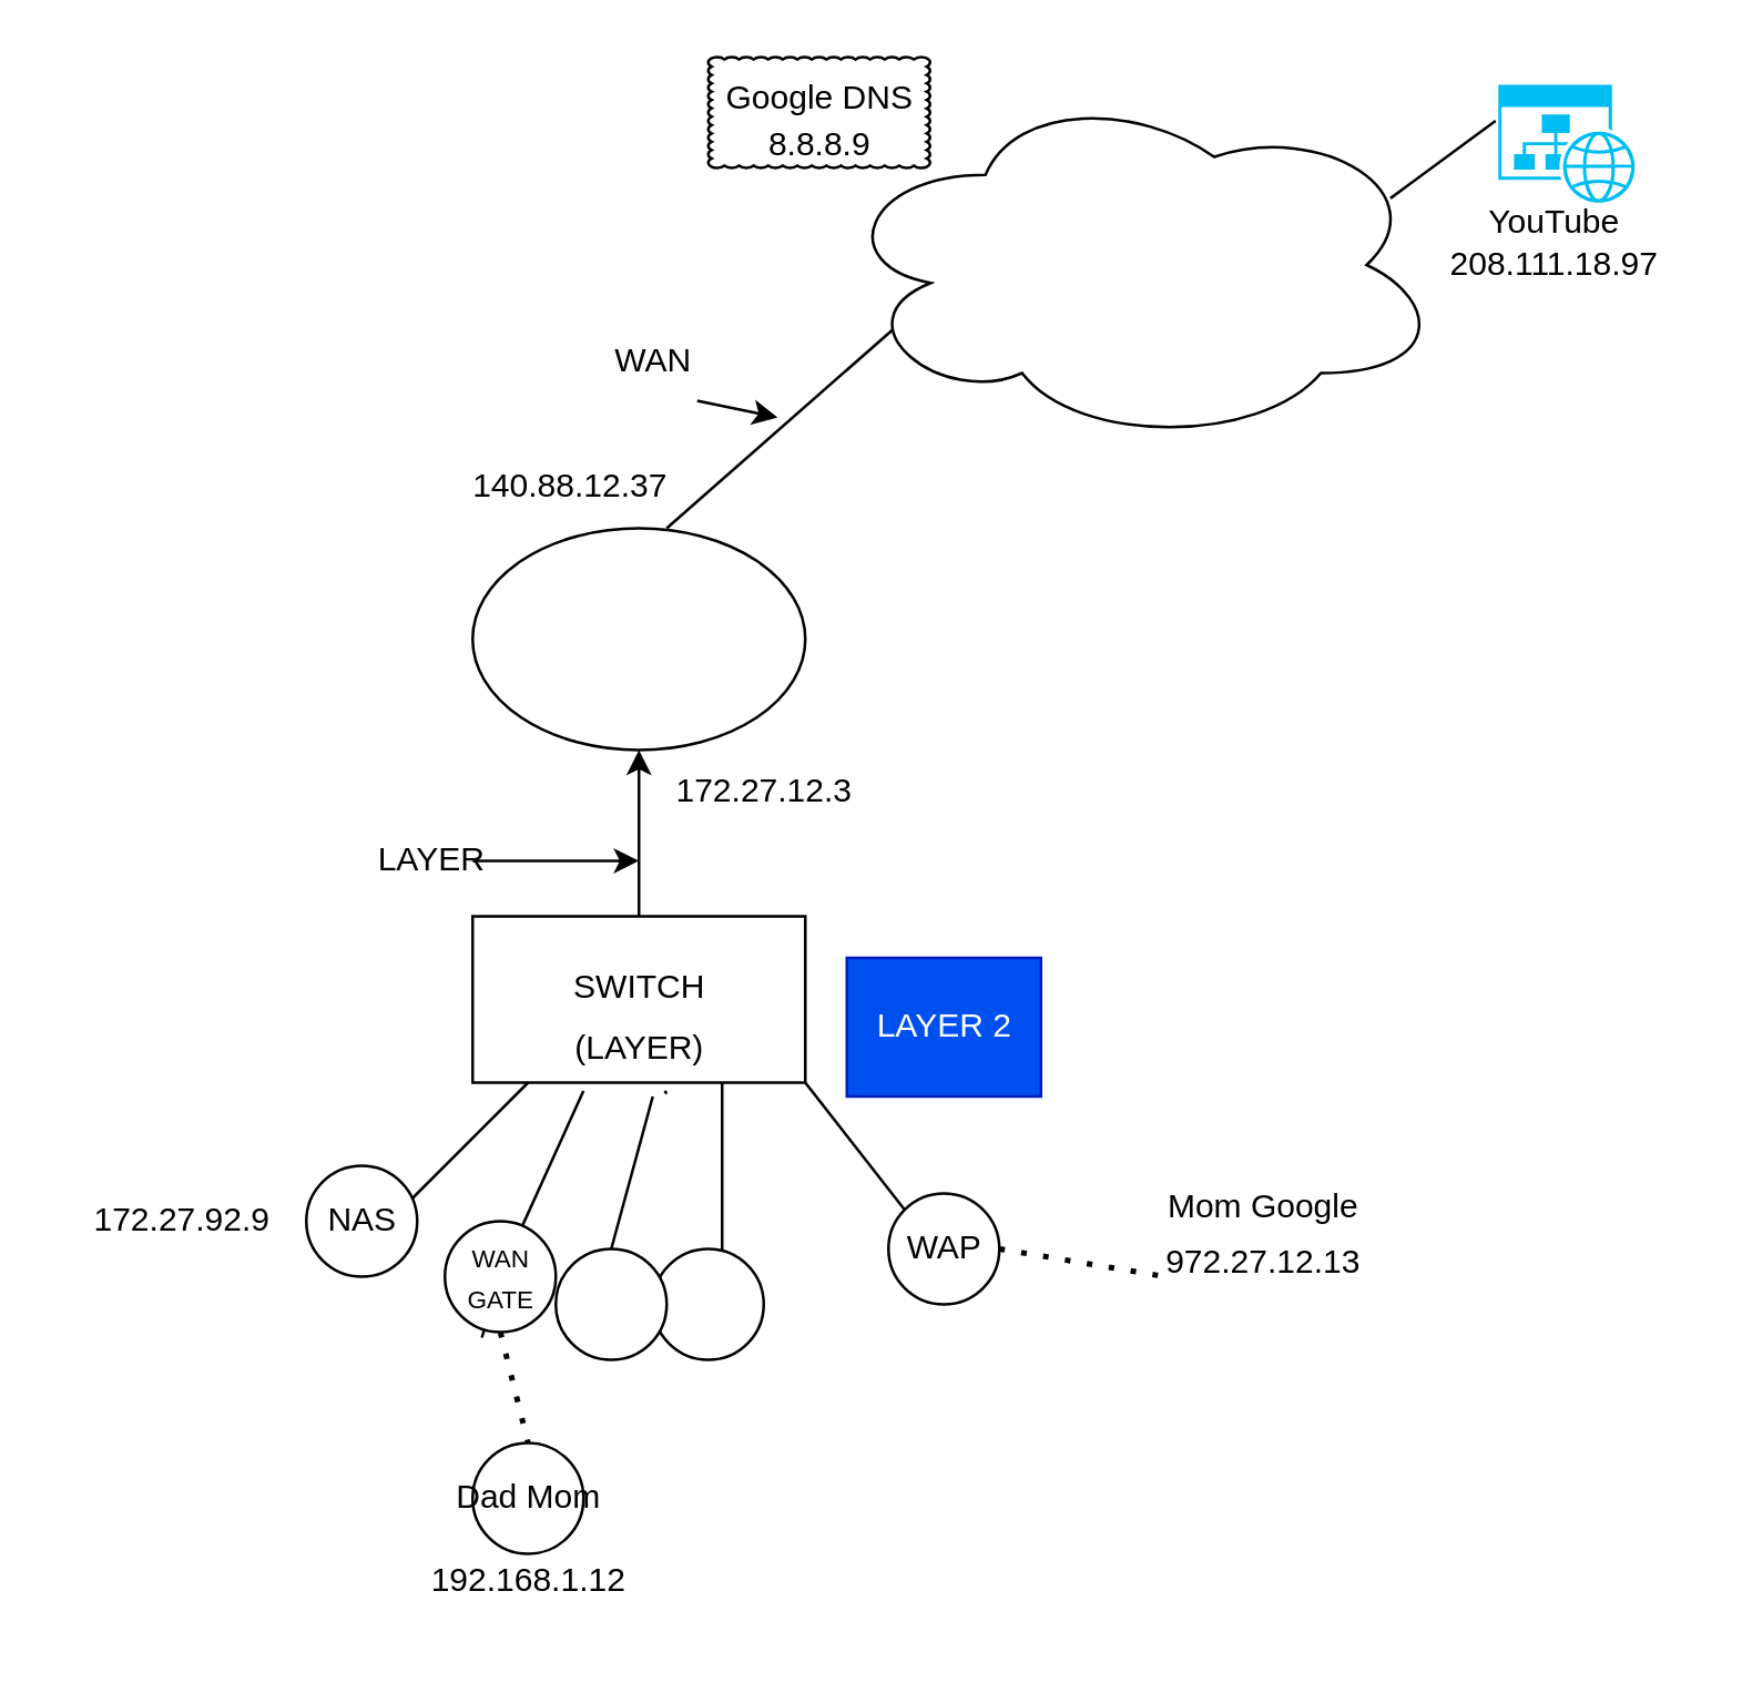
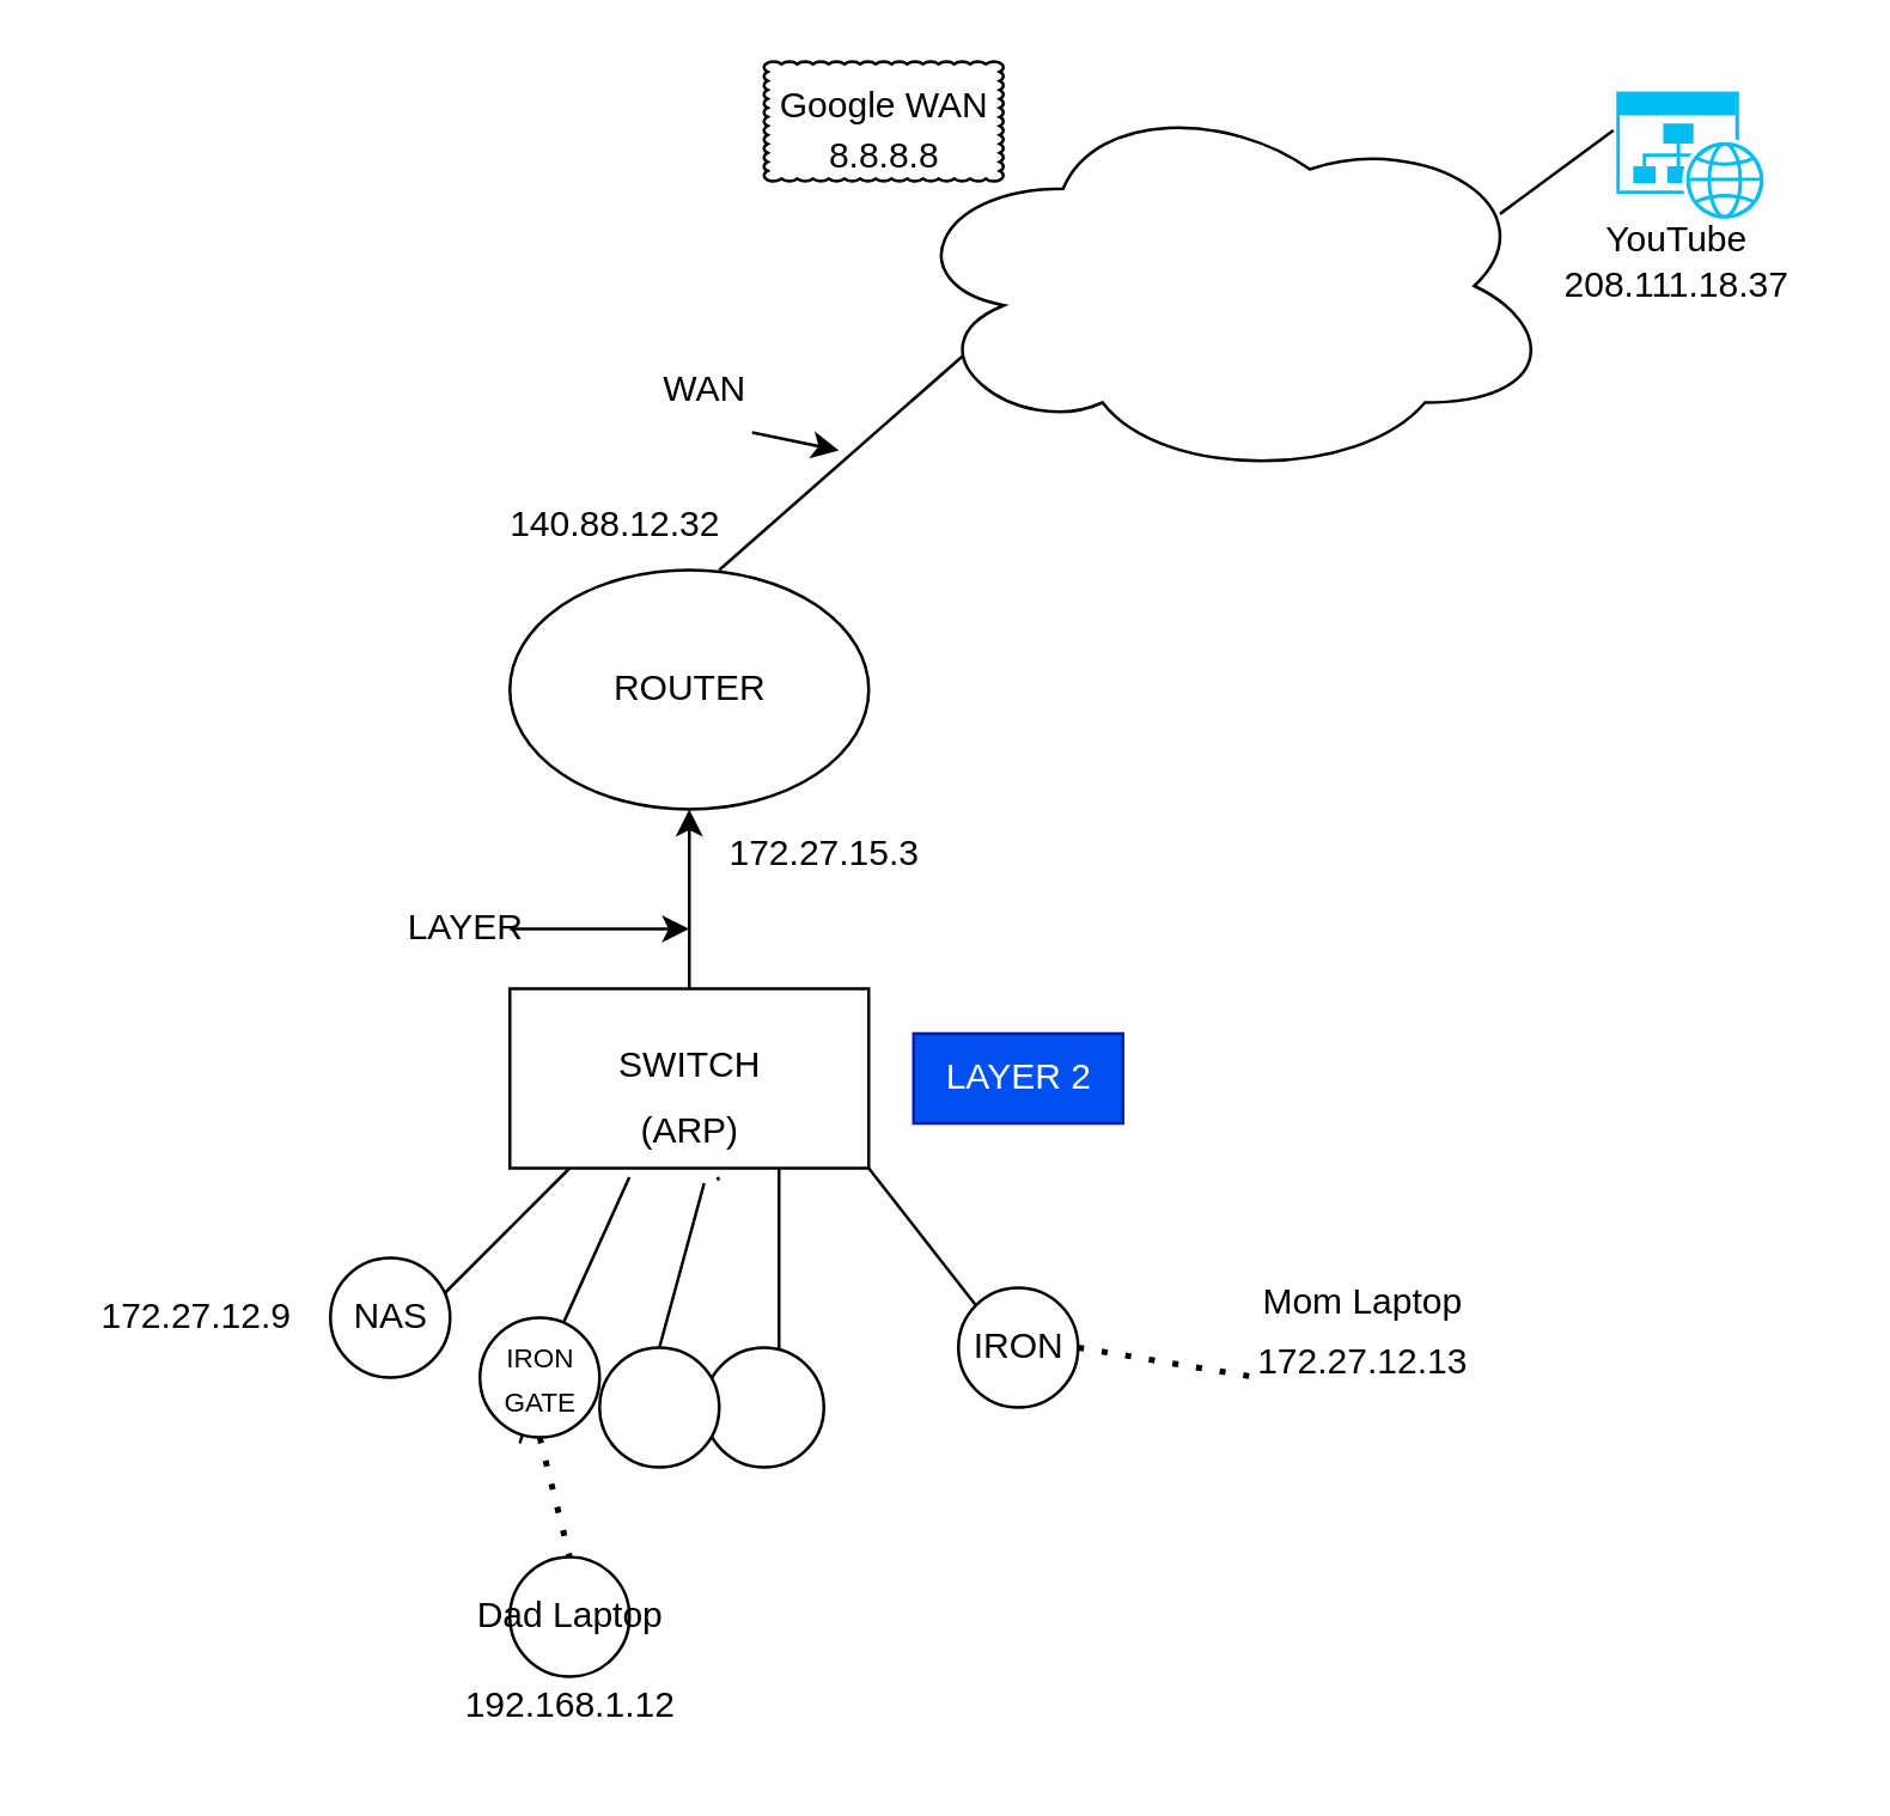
- <mxCell id="32" value="Google DNS" style="text;html=1;align=center;verticalAlign=middle;resizable=0;points=[];autosize=1;strokeColor=none;fillColor=none;" parent="30" vertex="1"><mxGeometry width="90" height="30" as="geometry" /></mxCell>
+ <mxCell id="32" value="Google WAN" style="text;html=1;align=center;verticalAlign=middle;resizable=0;points=[];autosize=1;strokeColor=none;fillColor=none;" parent="30" vertex="1"><mxGeometry width="90" height="30" as="geometry" /></mxCell>
- <mxCell id="33" value="8.8.8.9" style="text;html=1;align=center;verticalAlign=middle;resizable=0;points=[];autosize=1;strokeColor=none;fillColor=none;" parent="30" vertex="1"><mxGeometry x="15" y="17" width="60" height="30" as="geometry" /></mxCell>
+ <mxCell id="33" value="8.8.8.8" style="text;html=1;align=center;verticalAlign=middle;resizable=0;points=[];autosize=1;strokeColor=none;fillColor=none;" parent="30" vertex="1"><mxGeometry x="15" y="17" width="60" height="30" as="geometry" /></mxCell>
- <mxCell id="35" value="YouTube&lt;div&gt;208.111.18.97&lt;/div&gt;" style="text;html=1;align=center;verticalAlign=middle;resizable=0;points=[];autosize=1;strokeColor=none;fillColor=none;" parent="1" vertex="1"><mxGeometry x="510" y="67" width="100" height="40" as="geometry" /></mxCell>
+ <mxCell id="35" value="YouTube&lt;div&gt;208.111.18.37&lt;/div&gt;" style="text;html=1;align=center;verticalAlign=middle;resizable=0;points=[];autosize=1;strokeColor=none;fillColor=none;" parent="1" vertex="1"><mxGeometry x="510" y="67" width="100" height="40" as="geometry" /></mxCell>
- <mxCell id="16" value="140.88.12.37" style="text;html=1;align=center;verticalAlign=middle;resizable=0;points=[];autosize=1;strokeColor=none;fillColor=none;" parent="1" vertex="1"><mxGeometry x="160" y="160" width="90" height="30" as="geometry" /></mxCell>
+ <mxCell id="16" value="140.88.12.32" style="text;html=1;align=center;verticalAlign=middle;resizable=0;points=[];autosize=1;strokeColor=none;fillColor=none;" parent="1" vertex="1"><mxGeometry x="160" y="160" width="90" height="30" as="geometry" /></mxCell>
+ <mxCell id="37" value="ROUTER" style="text;html=1;align=center;verticalAlign=middle;resizable=0;points=[];autosize=1;strokeColor=none;fillColor=none;" parent="1" vertex="1"><mxGeometry x="195" y="215" width="70" height="30" as="geometry" /></mxCell>
- <mxCell id="21" value="172.27.12.3" style="text;html=1;align=center;verticalAlign=middle;resizable=0;points=[];autosize=1;strokeColor=none;fillColor=none;" parent="1" vertex="1"><mxGeometry x="230" y="270" width="90" height="30" as="geometry" /></mxCell>
+ <mxCell id="21" value="172.27.15.3" style="text;html=1;align=center;verticalAlign=middle;resizable=0;points=[];autosize=1;strokeColor=none;fillColor=none;" parent="1" vertex="1"><mxGeometry x="230" y="270" width="90" height="30" as="geometry" /></mxCell>
- <mxCell id="41" value="LAYER 2" style="text;html=1;align=center;verticalAlign=middle;resizable=0;points=[];autosize=1;strokeColor=#001DBC;fillColor=#0050ef;fontColor=#ffffff;" parent="1" vertex="1"><mxGeometry x="305" y="345" width="70" height="50" as="geometry" /></mxCell>
+ <mxCell id="41" value="LAYER 2" style="text;html=1;align=center;verticalAlign=middle;resizable=0;points=[];autosize=1;strokeColor=#001DBC;fillColor=#0050ef;fontColor=#ffffff;" parent="1" vertex="1"><mxGeometry x="305" y="345" width="70" height="30" as="geometry" /></mxCell>
- <mxCell id="40" value="(LAYER)" style="text;html=1;align=center;verticalAlign=middle;resizable=0;points=[];autosize=1;strokeColor=none;fillColor=none;" parent="1" vertex="1"><mxGeometry x="200" y="363" width="60" height="30" as="geometry" /></mxCell>
+ <mxCell id="40" value="(ARP)" style="text;html=1;align=center;verticalAlign=middle;resizable=0;points=[];autosize=1;strokeColor=none;fillColor=none;" parent="1" vertex="1"><mxGeometry x="200" y="363" width="60" height="30" as="geometry" /></mxCell>
- <mxCell id="45" value="Mom Google" style="text;html=1;align=center;verticalAlign=middle;resizable=0;points=[];autosize=1;strokeColor=none;fillColor=none;" vertex="1" parent="1"><mxGeometry x="410" y="420" width="90" height="30" as="geometry" /></mxCell>
+ <mxCell id="45" value="Mom Laptop" style="text;html=1;align=center;verticalAlign=middle;resizable=0;points=[];autosize=1;strokeColor=none;fillColor=none;" vertex="1" parent="1"><mxGeometry x="410" y="420" width="90" height="30" as="geometry" /></mxCell>
- <mxCell id="20" value="172.27.92.9" style="text;html=1;align=center;verticalAlign=middle;resizable=0;points=[];autosize=1;strokeColor=none;fillColor=none;" parent="1" vertex="1"><mxGeometry x="20" y="425" width="90" height="30" as="geometry" /></mxCell>
+ <mxCell id="20" value="172.27.12.9" style="text;html=1;align=center;verticalAlign=middle;resizable=0;points=[];autosize=1;strokeColor=none;fillColor=none;" parent="1" vertex="1"><mxGeometry x="20" y="425" width="90" height="30" as="geometry" /></mxCell>
- <mxCell id="18" value="WAP" style="text;html=1;align=center;verticalAlign=middle;resizable=0;points=[];autosize=1;strokeColor=none;fillColor=none;" parent="1" vertex="1"><mxGeometry x="315" y="435" width="50" height="30" as="geometry" /></mxCell>
+ <mxCell id="18" value="IRON" style="text;html=1;align=center;verticalAlign=middle;resizable=0;points=[];autosize=1;strokeColor=none;fillColor=none;" parent="1" vertex="1"><mxGeometry x="315" y="435" width="50" height="30" as="geometry" /></mxCell>
- <mxCell id="22" value="972.27.12.13" style="text;html=1;align=center;verticalAlign=middle;resizable=0;points=[];autosize=1;strokeColor=none;fillColor=none;" parent="1" vertex="1"><mxGeometry x="410" y="440" width="90" height="30" as="geometry" /></mxCell>
+ <mxCell id="22" value="172.27.12.13" style="text;html=1;align=center;verticalAlign=middle;resizable=0;points=[];autosize=1;strokeColor=none;fillColor=none;" parent="1" vertex="1"><mxGeometry x="410" y="440" width="90" height="30" as="geometry" /></mxCell>
- <mxCell id="25" value="&lt;font style=&quot;font-size: 9px;&quot;&gt;WAN&lt;/font&gt;&lt;div&gt;&lt;font style=&quot;font-size: 9px;&quot;&gt;GATE&lt;/font&gt;&lt;/div&gt;" style="text;html=1;align=center;verticalAlign=middle;resizable=0;points=[];autosize=1;strokeColor=none;fillColor=none;" parent="1" vertex="1"><mxGeometry x="155" y="440" width="50" height="40" as="geometry" /></mxCell>
+ <mxCell id="25" value="&lt;font style=&quot;font-size: 9px;&quot;&gt;IRON&lt;/font&gt;&lt;div&gt;&lt;font style=&quot;font-size: 9px;&quot;&gt;GATE&lt;/font&gt;&lt;/div&gt;" style="text;html=1;align=center;verticalAlign=middle;resizable=0;points=[];autosize=1;strokeColor=none;fillColor=none;" parent="1" vertex="1"><mxGeometry x="155" y="440" width="50" height="40" as="geometry" /></mxCell>
- <mxCell id="46" value="Dad Mom" style="text;html=1;align=center;verticalAlign=middle;resizable=0;points=[];autosize=1;strokeColor=none;fillColor=none;" vertex="1" parent="1"><mxGeometry x="145" y="525" width="90" height="30" as="geometry" /></mxCell>
+ <mxCell id="46" value="Dad Laptop" style="text;html=1;align=center;verticalAlign=middle;resizable=0;points=[];autosize=1;strokeColor=none;fillColor=none;" vertex="1" parent="1"><mxGeometry x="145" y="525" width="90" height="30" as="geometry" /></mxCell>
